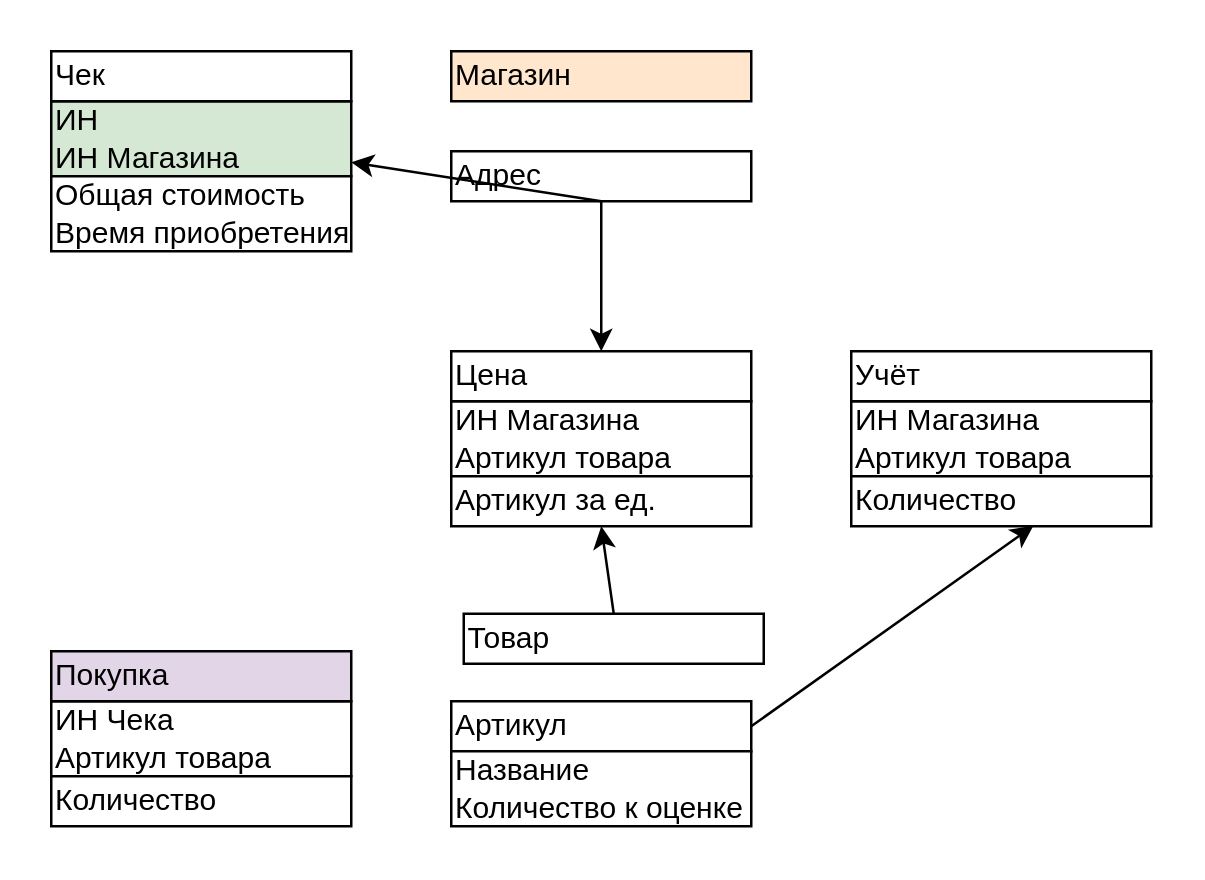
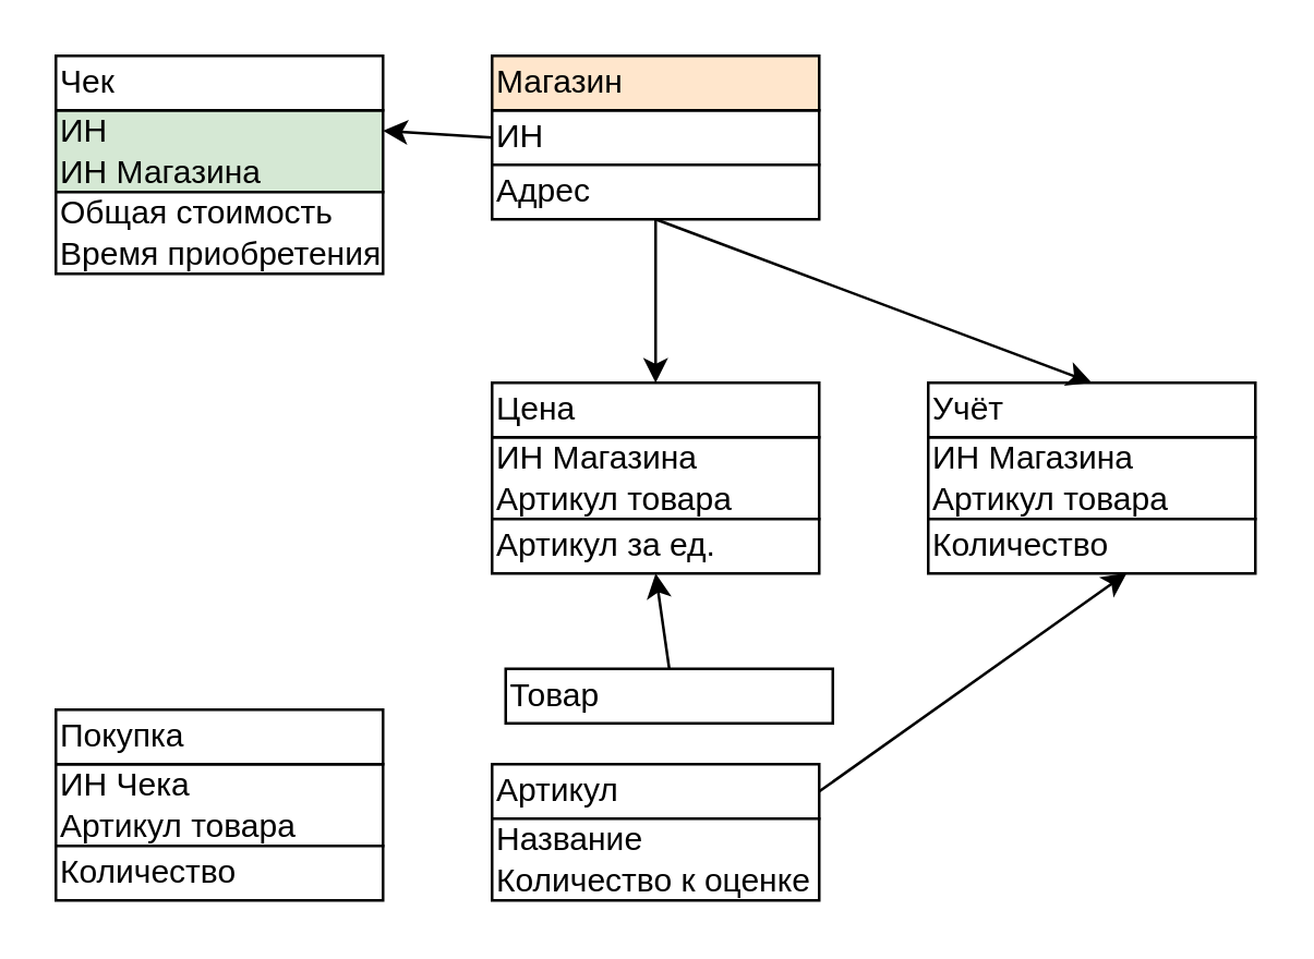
+ <mxCell id="20" value="" style="endArrow=classic;html=1;rounded=0;exitX=0;exitY=0.5;exitDx=0;exitDy=0;entryX=1;entryY=0.25;entryDx=0;entryDy=0;" edge="1" parent="1" source="8" target="2"><mxGeometry width="50" height="50" relative="1" as="geometry"><mxPoint x="90" y="110" as="sourcePoint" /><mxPoint x="90" y="270" as="targetPoint" /></mxGeometry></mxCell>
+ <mxCell id="8" value="ИН&amp;nbsp;" style="rounded=0;whiteSpace=wrap;html=1;align=left;" vertex="1" parent="1"><mxGeometry x="180" y="40" width="120" height="20" as="geometry" /></mxCell>
- <mxCell id="22" value="" style="endArrow=classic;html=1;rounded=0;exitX=0.5;exitY=1;exitDx=0;exitDy=0;" edge="1" parent="1" source="9" target="2"><mxGeometry width="50" height="50" relative="1" as="geometry"><mxPoint x="250" y="90" as="sourcePoint" /><mxPoint x="250" y="150" as="targetPoint" /></mxGeometry></mxCell>
+ <mxCell id="22" value="" style="endArrow=classic;html=1;rounded=0;exitX=0.5;exitY=1;exitDx=0;exitDy=0;entryX=0.5;entryY=0;entryDx=0;entryDy=0;" edge="1" parent="1" source="9" target="19"><mxGeometry width="50" height="50" relative="1" as="geometry"><mxPoint x="250" y="90" as="sourcePoint" /><mxPoint x="250" y="150" as="targetPoint" /></mxGeometry></mxCell>
- <mxCell id="7" value="Покупка" style="rounded=0;whiteSpace=wrap;html=1;align=left;fillColor=#e1d5e7;" vertex="1" parent="1"><mxGeometry x="20" y="260" width="120" height="20" as="geometry" /></mxCell>
+ <mxCell id="7" value="Покупка" style="rounded=0;whiteSpace=wrap;html=1;align=left;" vertex="1" parent="1"><mxGeometry x="20" y="260" width="120" height="20" as="geometry" /></mxCell>
